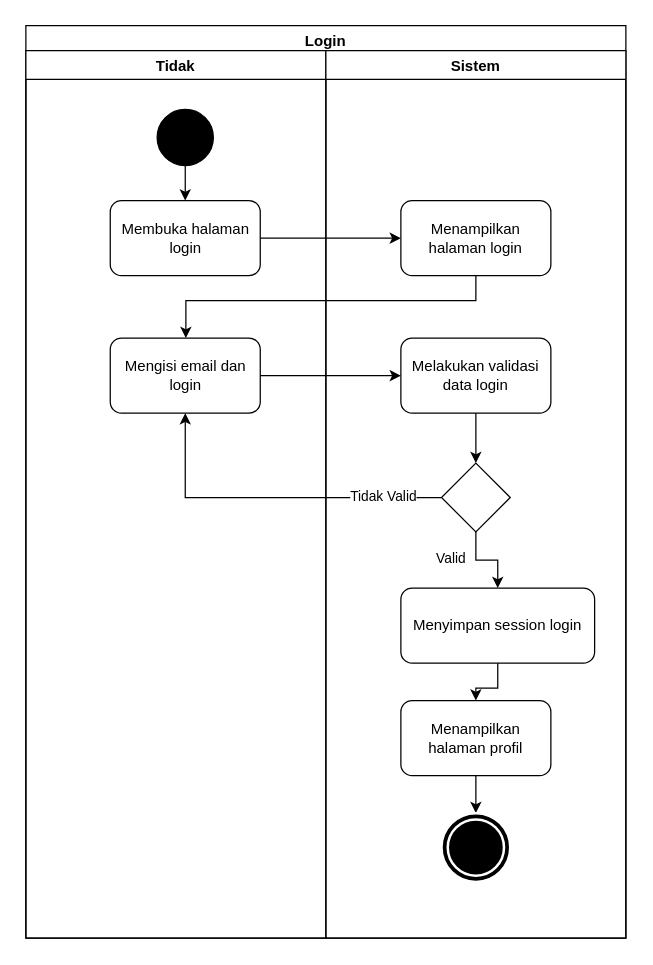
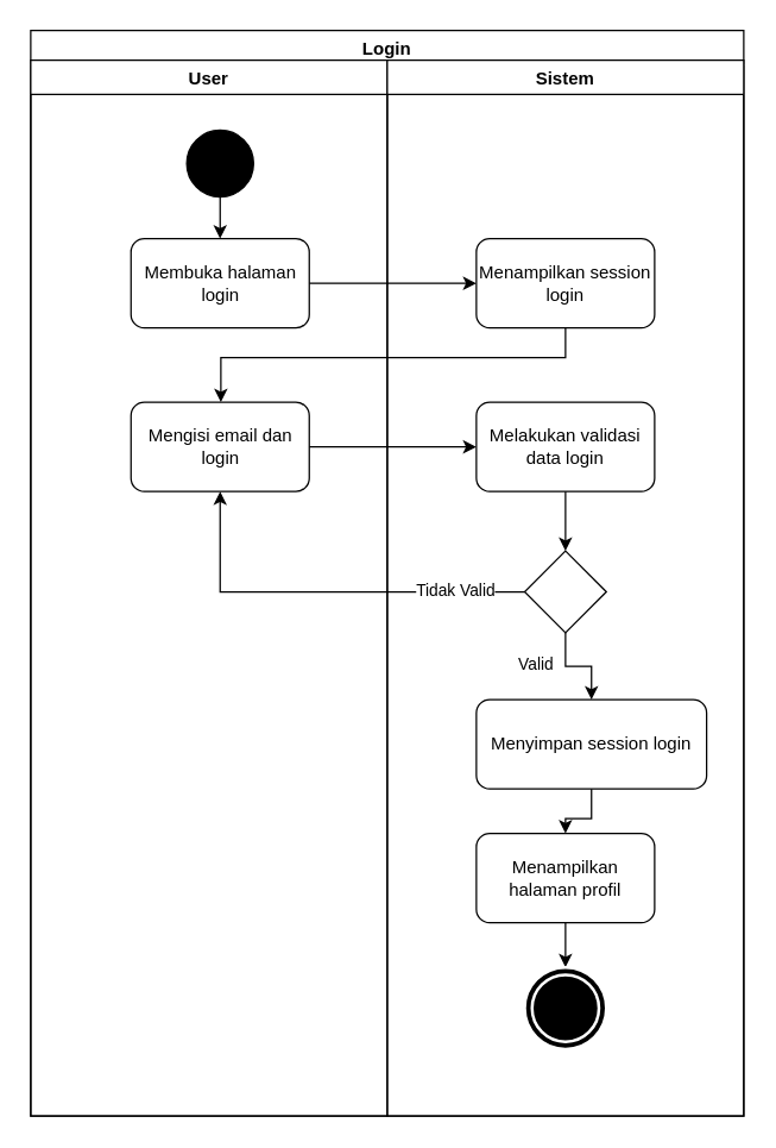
- <mxCell id="3" value="Tidak" style="swimlane;" parent="2" vertex="1"><mxGeometry y="20" width="240" height="710" as="geometry" /></mxCell>
+ <mxCell id="3" value="User" style="swimlane;" parent="2" vertex="1"><mxGeometry y="20" width="240" height="710" as="geometry" /></mxCell>
- <mxCell id="18" value="Menampilkan halaman login" style="rounded=1;whiteSpace=wrap;html=1;fillColor=none;" parent="8" vertex="1"><mxGeometry x="60" y="120" width="120" height="60" as="geometry" /></mxCell>
+ <mxCell id="18" value="Menampilkan session login" style="rounded=1;whiteSpace=wrap;html=1;fillColor=none;" parent="8" vertex="1"><mxGeometry x="60" y="120" width="120" height="60" as="geometry" /></mxCell>
